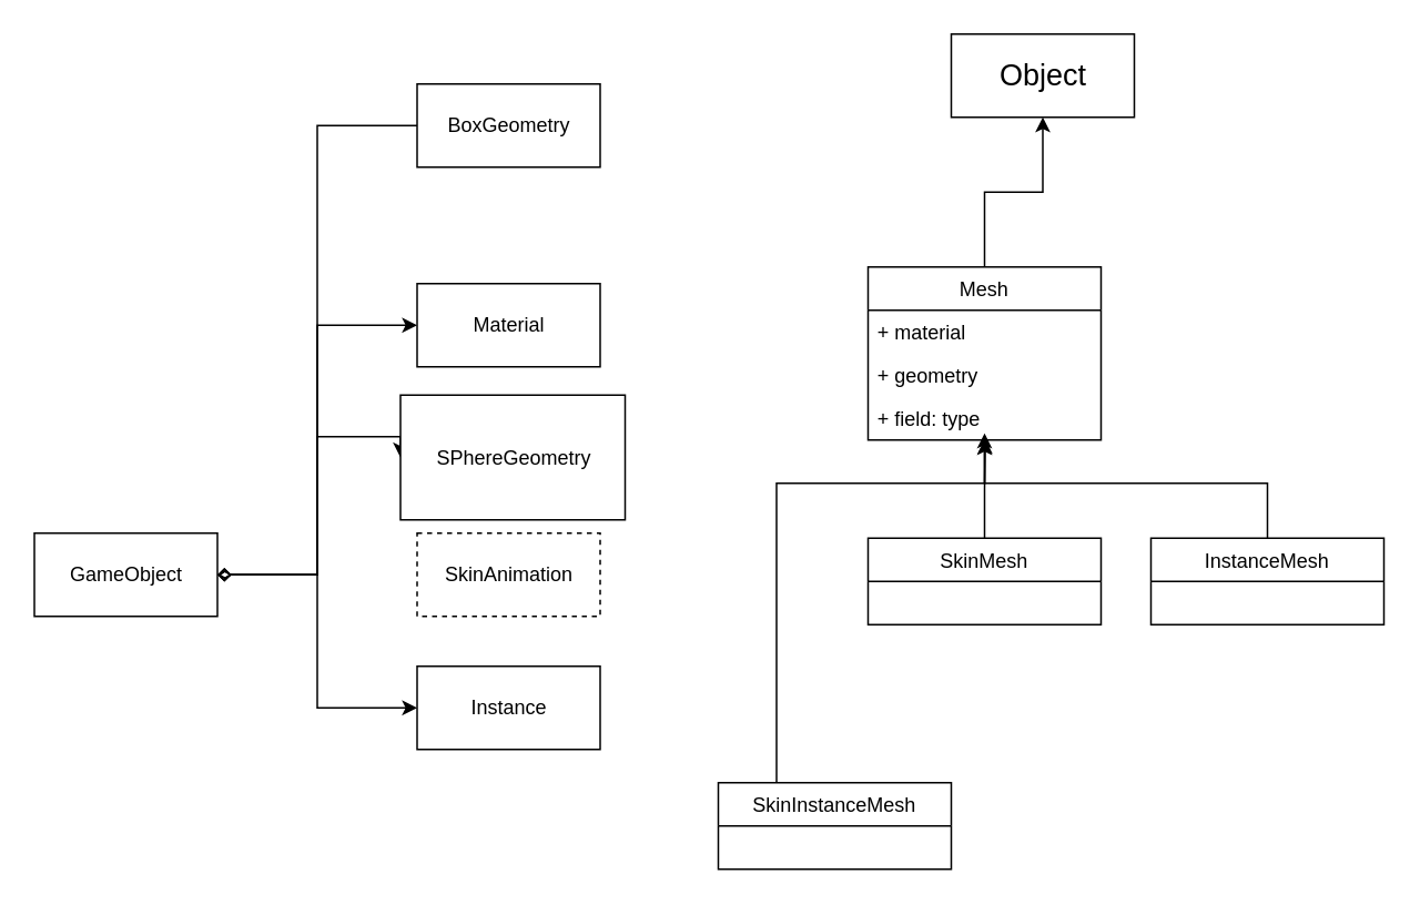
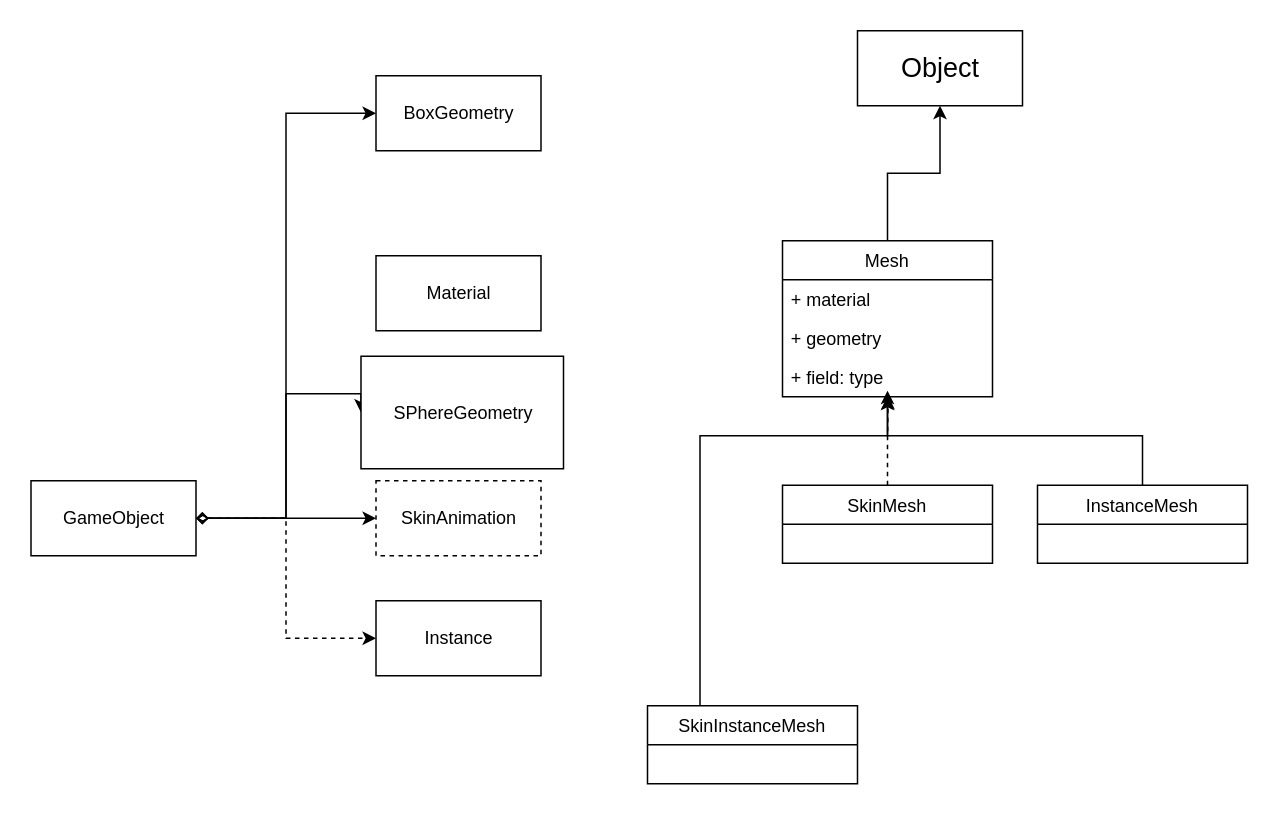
- <mxCell id="13" style="edgeStyle=orthogonalEdgeStyle;rounded=0;orthogonalLoop=1;jettySize=auto;html=1;entryX=0;entryY=0.5;entryDx=0;entryDy=0;startArrow=diamond;startFill=0;endArrow=none;" edge="1" parent="1" source="16" target="18"><mxGeometry relative="1" as="geometry"><Array as="points"><mxPoint x="190" y="345" /><mxPoint x="190" y="75" /></Array></mxGeometry></mxCell>
+ <mxCell id="13" style="edgeStyle=orthogonalEdgeStyle;rounded=0;orthogonalLoop=1;jettySize=auto;html=1;entryX=0;entryY=0.5;entryDx=0;entryDy=0;startArrow=diamond;startFill=0;" edge="1" parent="1" source="16" target="18"><mxGeometry relative="1" as="geometry"><Array as="points"><mxPoint x="190" y="345" /><mxPoint x="190" y="75" /></Array></mxGeometry></mxCell>
- <mxCell id="12" style="edgeStyle=orthogonalEdgeStyle;rounded=0;orthogonalLoop=1;jettySize=auto;html=1;entryX=0;entryY=0.5;entryDx=0;entryDy=0;startArrow=diamond;startFill=0;" edge="1" parent="1" source="16" target="17"><mxGeometry relative="1" as="geometry" /></mxCell>
+ <mxCell id="12" style="edgeStyle=orthogonalEdgeStyle;rounded=0;orthogonalLoop=1;jettySize=auto;html=1;startArrow=diamond;startFill=0;" edge="1" parent="1" source="16" target="19"><mxGeometry relative="1" as="geometry" /></mxCell>
- <mxCell id="8" style="edgeStyle=orthogonalEdgeStyle;rounded=0;orthogonalLoop=1;jettySize=auto;html=1;entryX=0.503;entryY=0.969;entryDx=0;entryDy=0;entryPerimeter=0;" edge="1" parent="1" source="9" target="7"><mxGeometry relative="1" as="geometry" /></mxCell>
+ <mxCell id="8" style="edgeStyle=orthogonalEdgeStyle;rounded=0;orthogonalLoop=1;jettySize=auto;html=1;entryX=0.503;entryY=0.969;entryDx=0;entryDy=0;entryPerimeter=0;dashed=1;" edge="1" parent="1" source="9" target="7"><mxGeometry relative="1" as="geometry" /></mxCell>
- <mxCell id="14" style="edgeStyle=orthogonalEdgeStyle;rounded=0;orthogonalLoop=1;jettySize=auto;html=1;entryX=0;entryY=0.5;entryDx=0;entryDy=0;startArrow=diamondThin;startFill=0;" edge="1" parent="1" source="16" target="20"><mxGeometry relative="1" as="geometry" /></mxCell>
+ <mxCell id="14" style="edgeStyle=orthogonalEdgeStyle;rounded=0;orthogonalLoop=1;jettySize=auto;html=1;entryX=0;entryY=0.5;entryDx=0;entryDy=0;startArrow=diamondThin;startFill=0;dashed=1;" edge="1" parent="1" source="16" target="20"><mxGeometry relative="1" as="geometry" /></mxCell>
